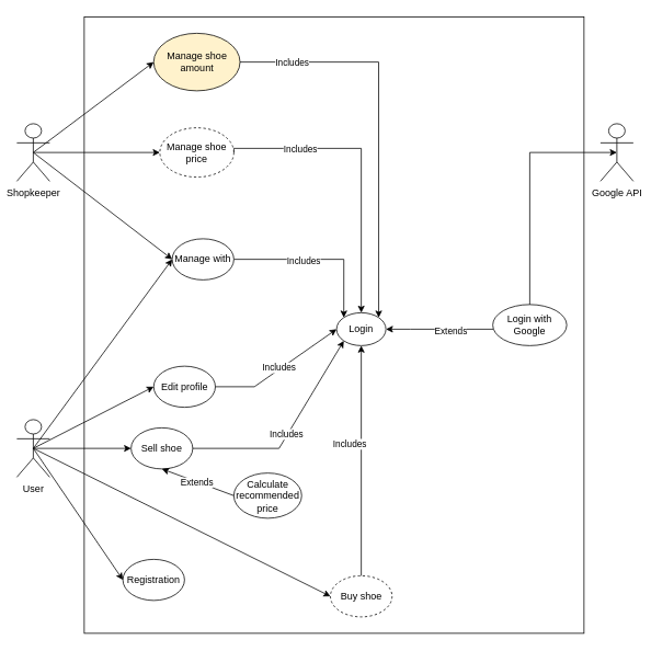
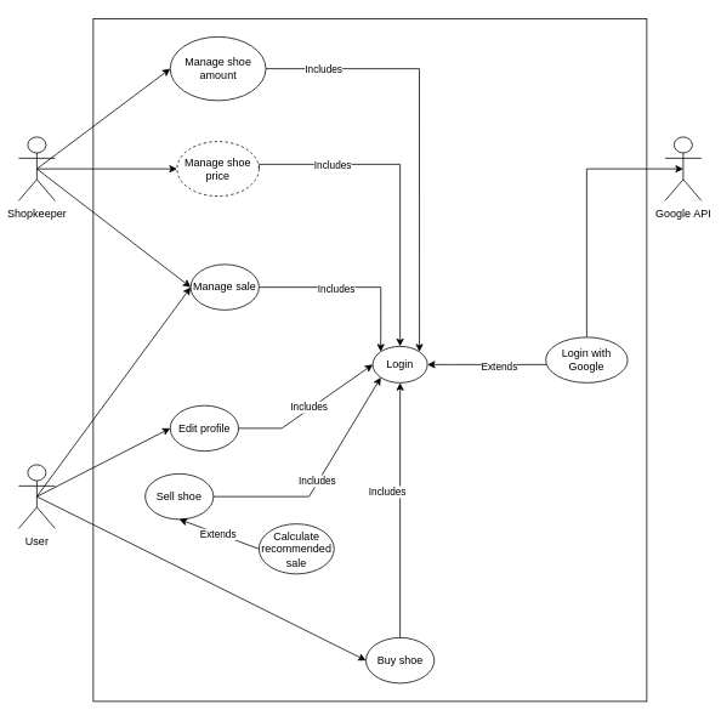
- <mxCell id="20" value="Manage shoe amount" style="ellipse;whiteSpace=wrap;html=1;fillColor=#fff2cc;" vertex="1" parent="1"><mxGeometry x="186.5" y="40" width="105" height="70" as="geometry" /></mxCell>
+ <mxCell id="20" value="Manage shoe amount" style="ellipse;whiteSpace=wrap;html=1;" vertex="1" parent="1"><mxGeometry x="186.5" y="40" width="105" height="70" as="geometry" /></mxCell>
- <mxCell id="14" value="Manage with" style="ellipse;whiteSpace=wrap;html=1;" vertex="1" parent="1"><mxGeometry x="209" y="290" width="75" height="50" as="geometry" /></mxCell>
+ <mxCell id="14" value="Manage sale" style="ellipse;whiteSpace=wrap;html=1;" vertex="1" parent="1"><mxGeometry x="209" y="290" width="75" height="50" as="geometry" /></mxCell>
- <mxCell id="40" value="" style="endArrow=classic;html=1;rounded=0;exitX=0.5;exitY=0.5;exitDx=0;exitDy=0;exitPerimeter=0;entryX=0;entryY=0.5;entryDx=0;entryDy=0;" edge="1" parent="1" source="5" target="31"><mxGeometry width="50" height="50" relative="1" as="geometry"><mxPoint x="59" y="560" as="sourcePoint" /><mxPoint x="109" y="510" as="targetPoint" /></mxGeometry></mxCell>
- <mxCell id="36" value="Calculate recommended price" style="ellipse;whiteSpace=wrap;html=1;" vertex="1" parent="1"><mxGeometry x="284" y="575" width="82.5" height="55" as="geometry" /></mxCell>
+ <mxCell id="36" value="Calculate recommended sale" style="ellipse;whiteSpace=wrap;html=1;" vertex="1" parent="1"><mxGeometry x="284" y="575" width="82.5" height="55" as="geometry" /></mxCell>
- <mxCell id="23" value="" style="endArrow=classic;html=1;rounded=0;exitX=0.5;exitY=0.5;exitDx=0;exitDy=0;exitPerimeter=0;entryX=0;entryY=0.5;entryDx=0;entryDy=0;" edge="1" parent="1" source="5" target="8"><mxGeometry width="50" height="50" relative="1" as="geometry"><mxPoint x="79" y="560" as="sourcePoint" /><mxPoint x="129" y="510" as="targetPoint" /></mxGeometry></mxCell>
- <mxCell id="8" value="Registration" style="ellipse;whiteSpace=wrap;html=1;" vertex="1" parent="1"><mxGeometry x="149" y="680" width="75" height="50" as="geometry" /></mxCell>
- <mxCell id="28" value="Buy shoe" style="ellipse;whiteSpace=wrap;html=1;dashed=1;" vertex="1" parent="1"><mxGeometry x="401.5" y="700" width="75" height="50" as="geometry" /></mxCell>
+ <mxCell id="28" value="Buy shoe" style="ellipse;whiteSpace=wrap;html=1;" vertex="1" parent="1"><mxGeometry x="401.5" y="700" width="75" height="50" as="geometry" /></mxCell>
